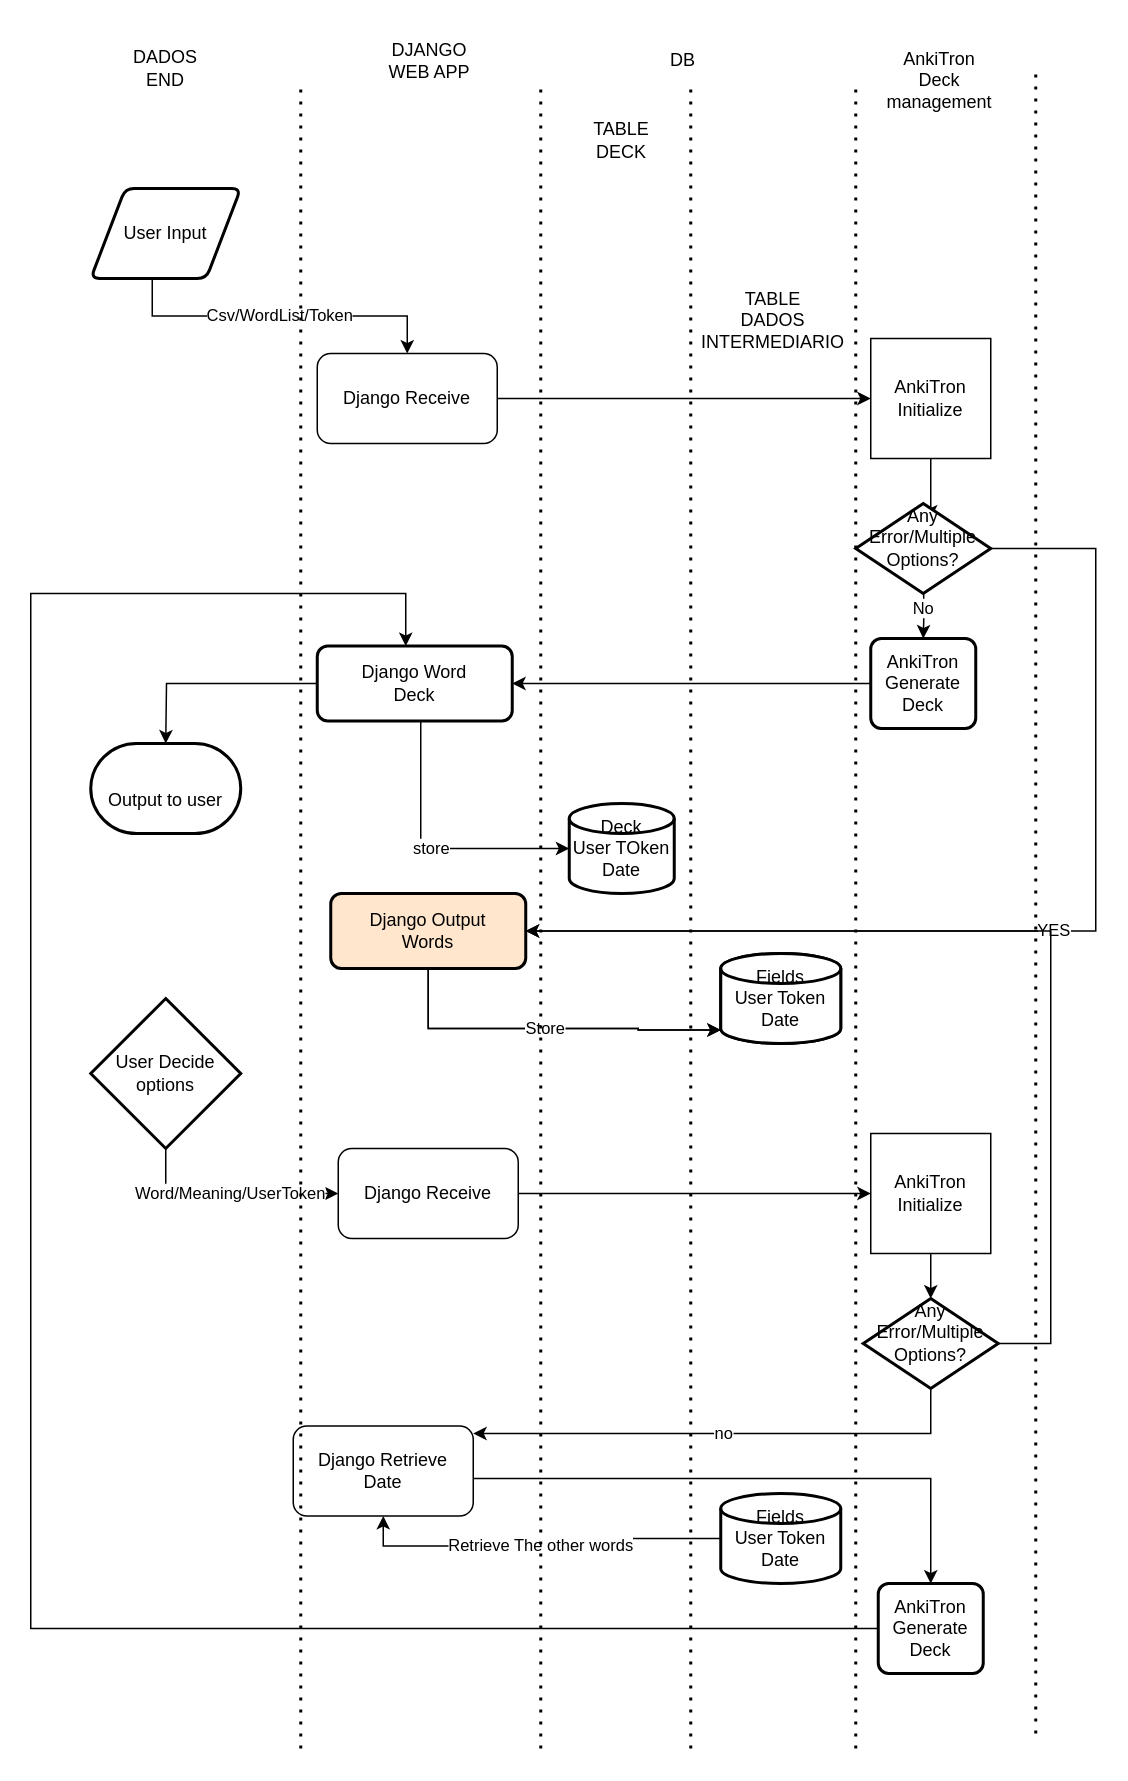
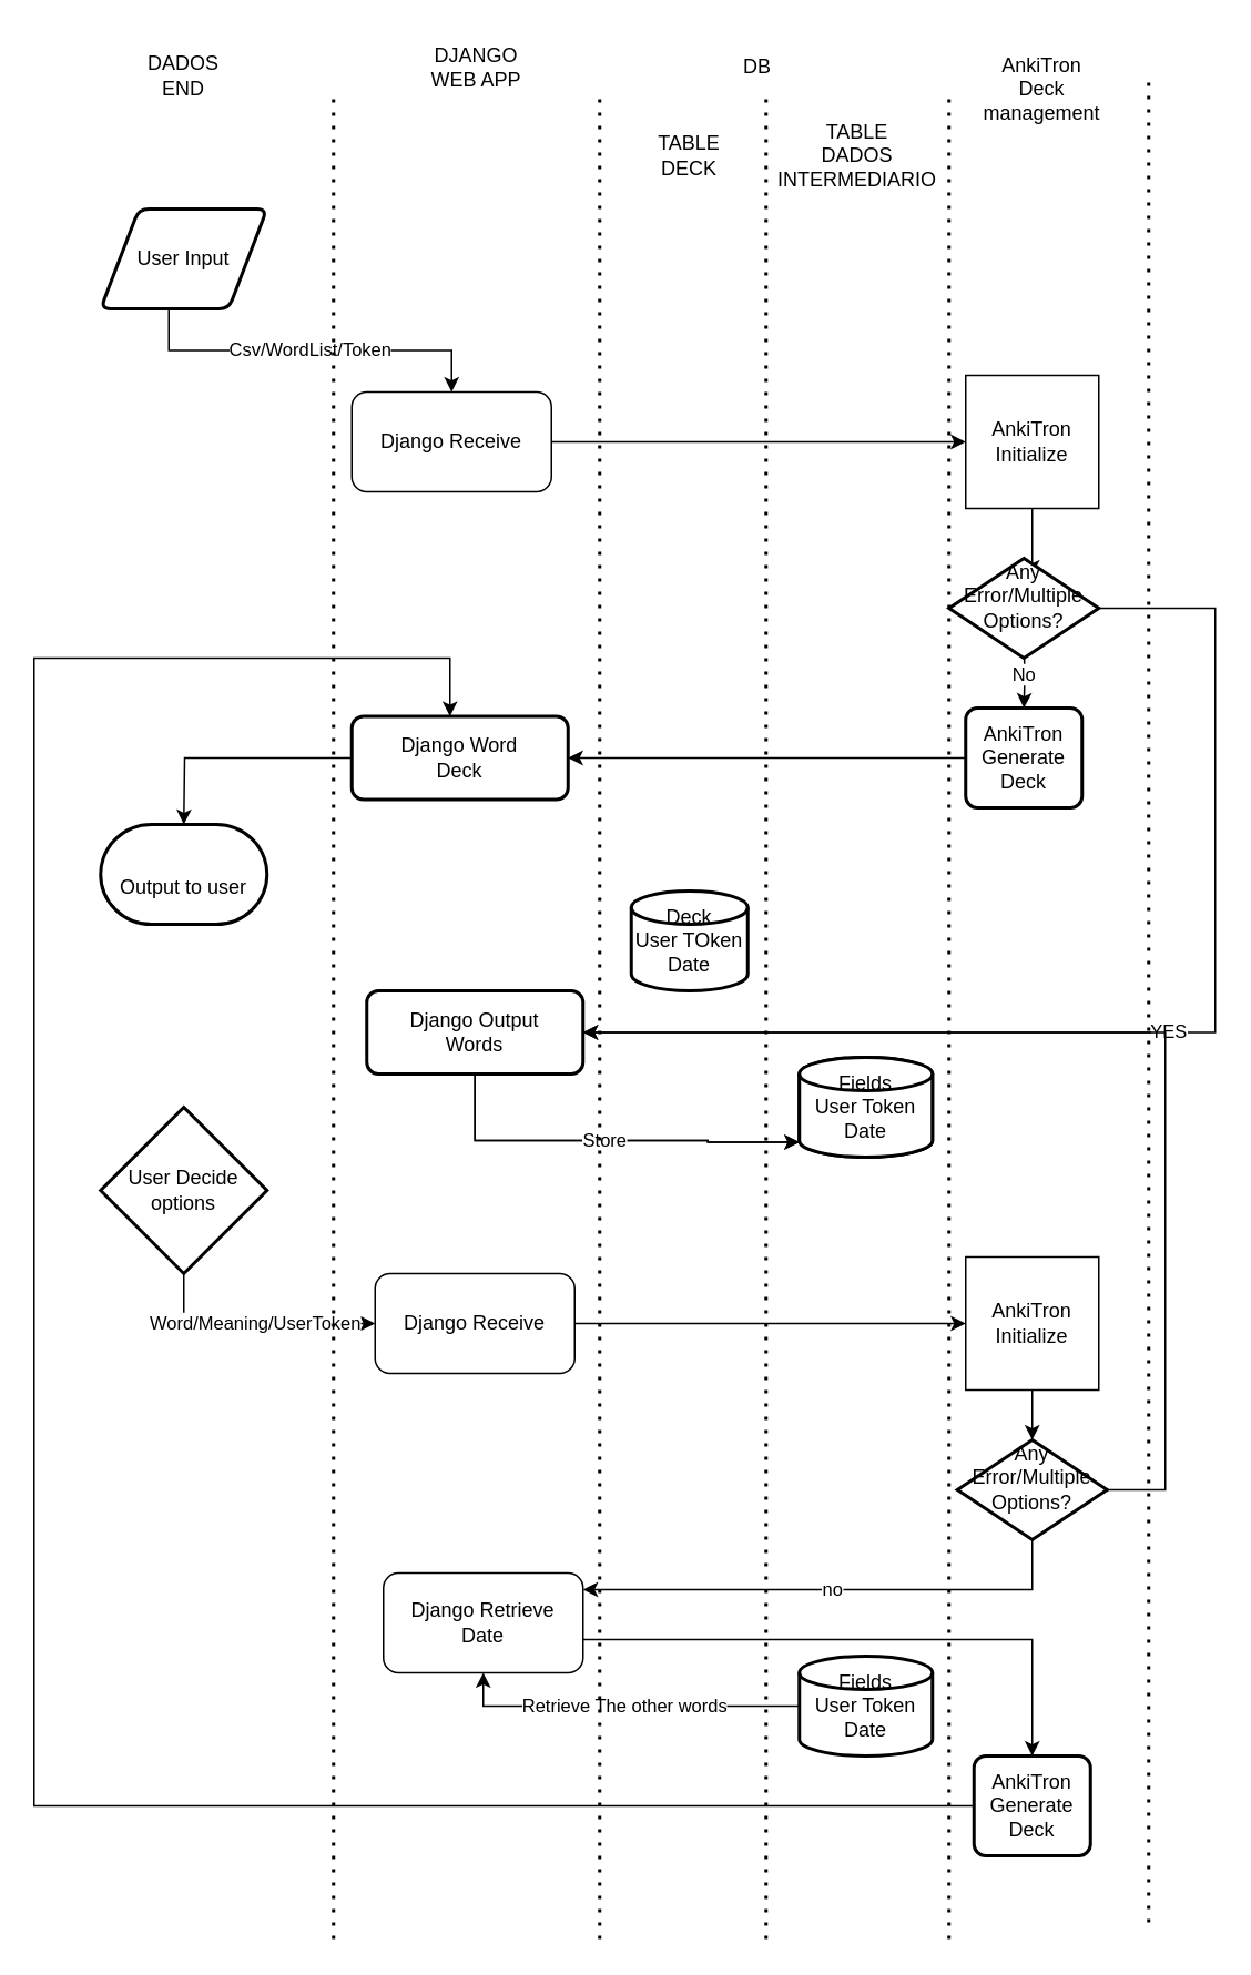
- <mxCell id="48" value="&lt;div&gt;TABLE&lt;/div&gt;&lt;div&gt;DADOS INTERMEDIARIO&lt;br&gt;&lt;/div&gt;" style="text;html=1;strokeColor=none;fillColor=none;align=center;verticalAlign=middle;whiteSpace=wrap;rounded=0;" vertex="1" parent="1"><mxGeometry x="480" y="183" width="70" height="60" as="geometry" /></mxCell>
+ <mxCell id="48" value="&lt;div&gt;TABLE&lt;/div&gt;&lt;div&gt;DADOS INTERMEDIARIO&lt;br&gt;&lt;/div&gt;" style="text;html=1;strokeColor=none;fillColor=none;align=center;verticalAlign=middle;whiteSpace=wrap;rounded=0;" vertex="1" parent="1"><mxGeometry x="480" y="63" width="70" height="60" as="geometry" /></mxCell>
- <mxCell id="15" value="store" style="edgeStyle=orthogonalEdgeStyle;rounded=0;jumpStyle=arc;jumpSize=18;orthogonalLoop=1;jettySize=auto;html=1;entryX=0;entryY=0.5;entryDx=0;entryDy=0;entryPerimeter=0;" edge="1" parent="1" source="16" target="18"><mxGeometry relative="1" as="geometry"><Array as="points"><mxPoint x="280" y="565" /></Array></mxGeometry></mxCell>
- <mxCell id="20" value="&lt;div&gt;Django Output &lt;br&gt;&lt;/div&gt;&lt;div&gt;Words&lt;br&gt;&lt;/div&gt;" style="rounded=1;whiteSpace=wrap;html=1;absoluteArcSize=1;arcSize=14;strokeWidth=2;fillColor=#ffe6cc;" vertex="1" parent="1"><mxGeometry x="220" y="595" width="130" height="50" as="geometry" /></mxCell>
+ <mxCell id="20" value="&lt;div&gt;Django Output &lt;br&gt;&lt;/div&gt;&lt;div&gt;Words&lt;br&gt;&lt;/div&gt;" style="rounded=1;whiteSpace=wrap;html=1;absoluteArcSize=1;arcSize=14;strokeWidth=2;" vertex="1" parent="1"><mxGeometry x="220" y="595" width="130" height="50" as="geometry" /></mxCell>
- <mxCell id="32" value="&lt;div&gt;Django Retrieve &lt;br&gt;&lt;/div&gt;&lt;div&gt;Date&lt;/div&gt;" style="rounded=1;whiteSpace=wrap;html=1;" vertex="1" parent="1"><mxGeometry x="195" y="950" width="120" height="60" as="geometry" /></mxCell>
+ <mxCell id="32" value="&lt;div&gt;Django Retrieve &lt;br&gt;&lt;/div&gt;&lt;div&gt;Date&lt;/div&gt;" style="rounded=1;whiteSpace=wrap;html=1;" vertex="1" parent="1"><mxGeometry x="230" y="945" width="120" height="60" as="geometry" /></mxCell>
